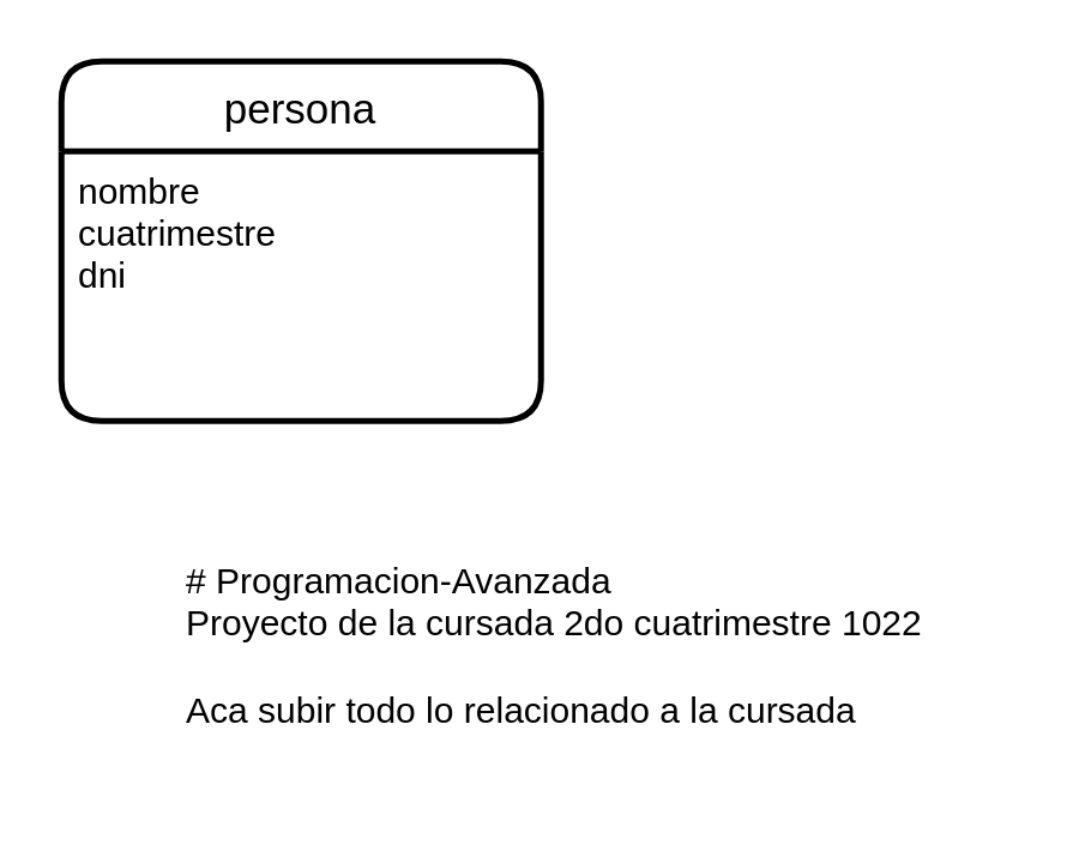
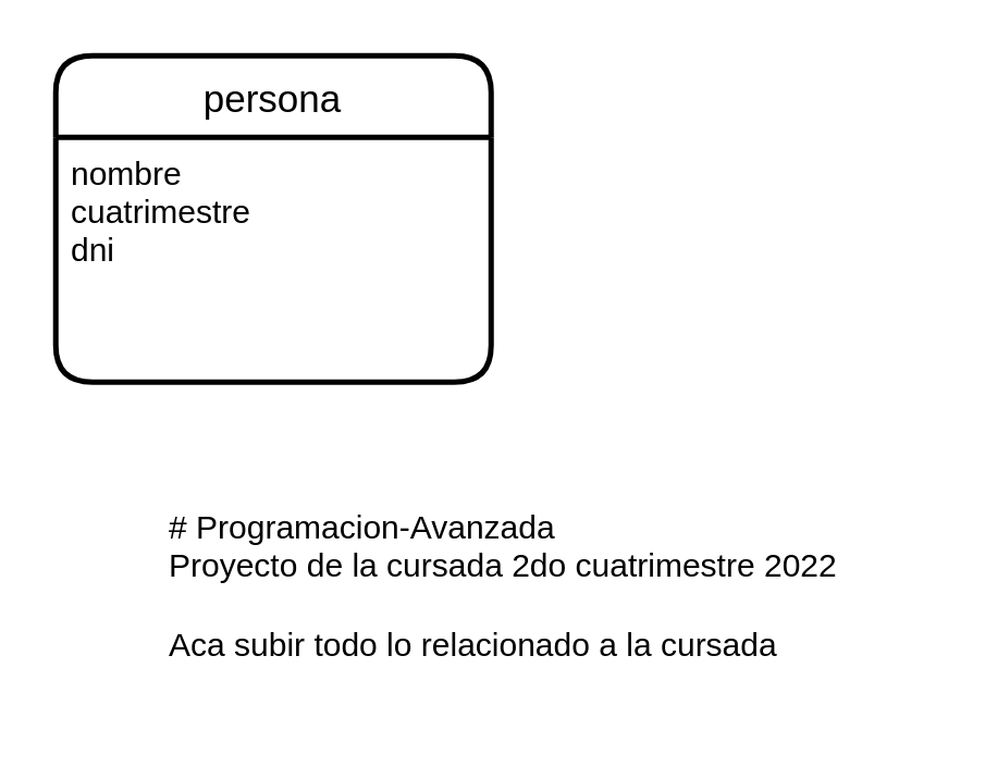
- <mxCell id="4" value="# Programacion-Avanzada&#10;Proyecto de la cursada 2do cuatrimestre 1022&#10;&#10;Aca subir todo lo relacionado a la cursada" style="text;whiteSpace=wrap;html=1;" vertex="1" parent="1"><mxGeometry x="60" y="180" width="280" height="80" as="geometry" /></mxCell>
+ <mxCell id="4" value="# Programacion-Avanzada&#10;Proyecto de la cursada 2do cuatrimestre 2022&#10;&#10;Aca subir todo lo relacionado a la cursada" style="text;whiteSpace=wrap;html=1;" vertex="1" parent="1"><mxGeometry x="60" y="180" width="280" height="80" as="geometry" /></mxCell>
